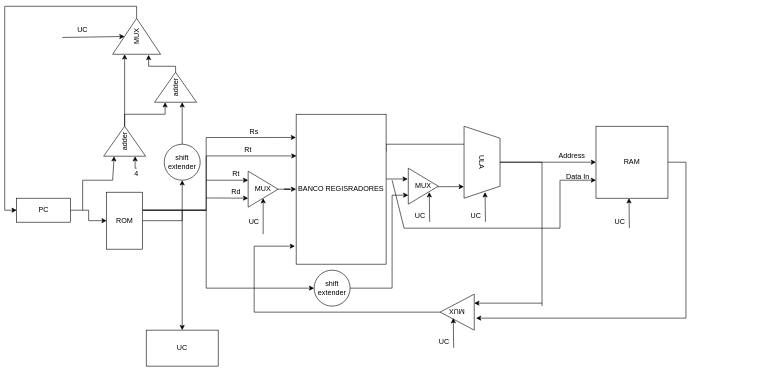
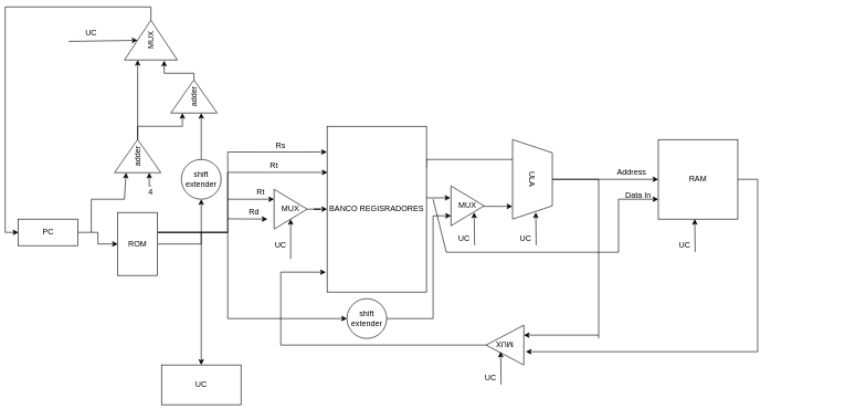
- <mxCell id="32" value="Rd" style="text;html=1;strokeColor=none;fillColor=none;align=center;verticalAlign=middle;whiteSpace=wrap;rounded=0;" vertex="1" parent="1"><mxGeometry x="366" y="310" width="40" height="20" as="geometry" /></mxCell>
+ <mxCell id="32" value="Rd" style="text;html=1;strokeColor=none;fillColor=none;align=center;verticalAlign=middle;whiteSpace=wrap;rounded=0;" vertex="1" parent="1"><mxGeometry x="356" y="310" width="40" height="20" as="geometry" /></mxCell>
